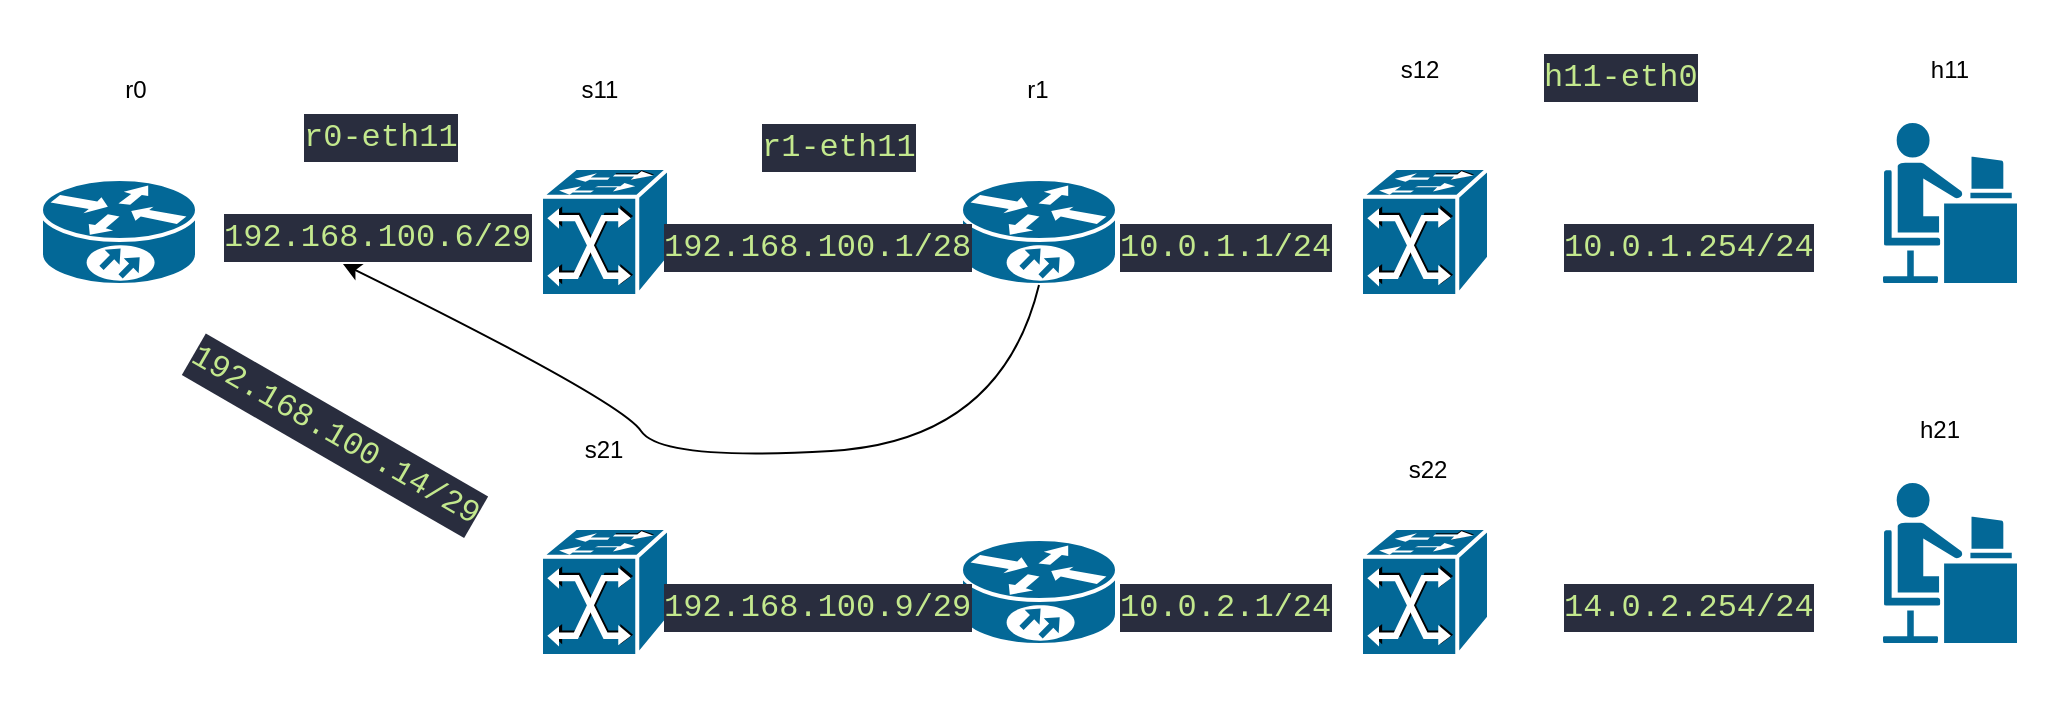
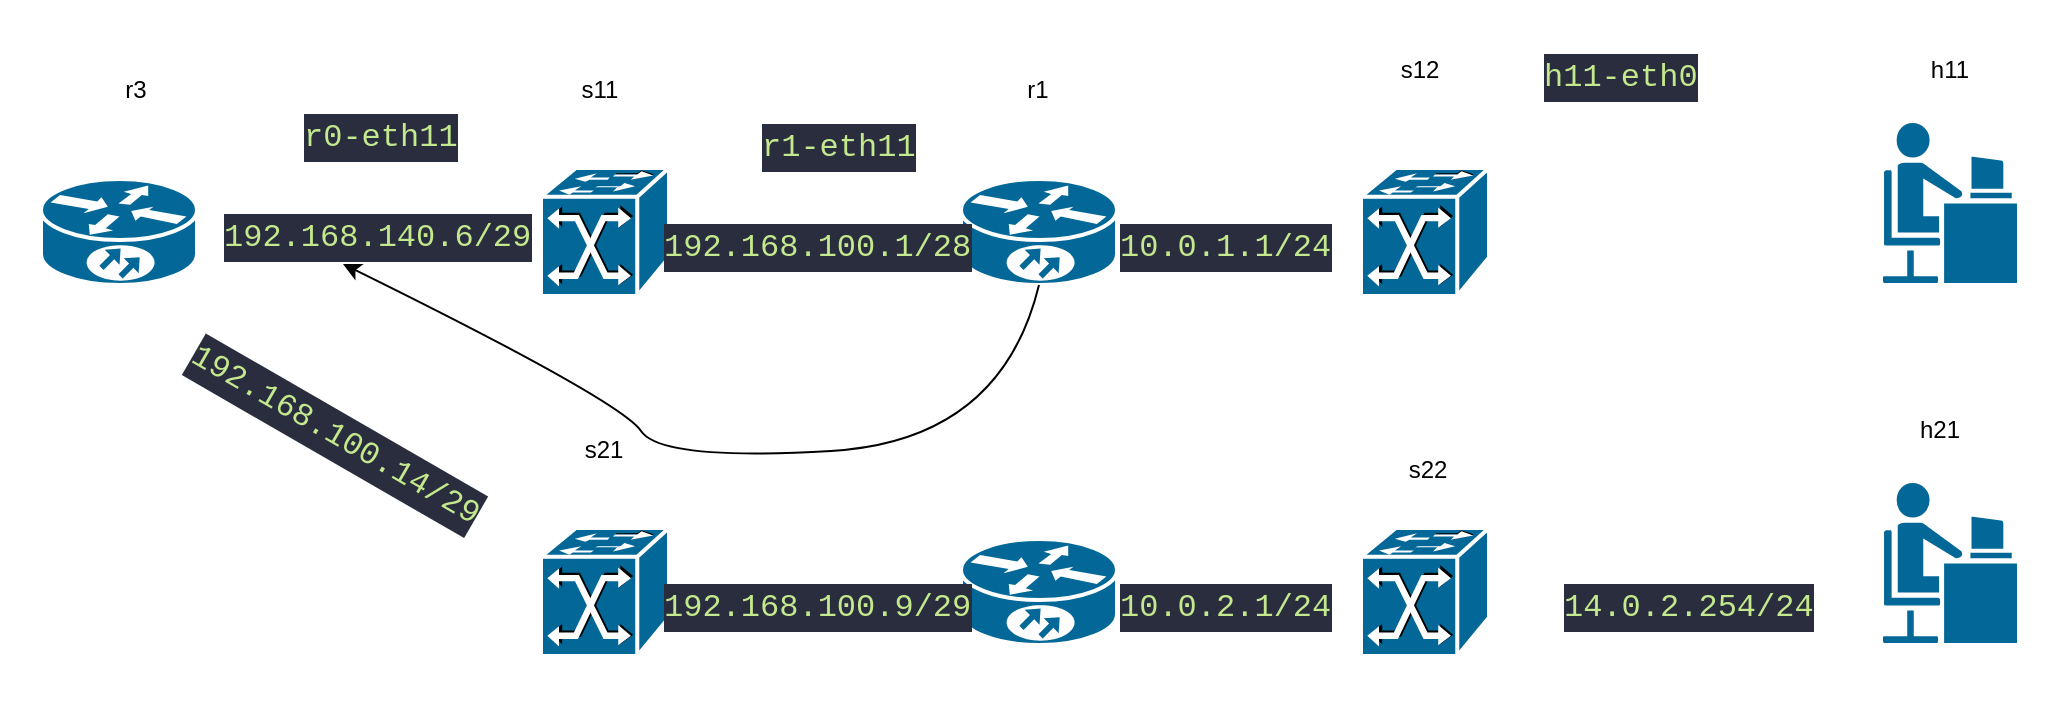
- <mxCell id="7" value="r0" style="text;html=1;align=center;verticalAlign=middle;whiteSpace=wrap;rounded=0;" vertex="1" parent="1"><mxGeometry x="38" y="30" width="60" height="30" as="geometry" /></mxCell>
+ <mxCell id="7" value="r3" style="text;html=1;align=center;verticalAlign=middle;whiteSpace=wrap;rounded=0;" vertex="1" parent="1"><mxGeometry x="38" y="30" width="60" height="30" as="geometry" /></mxCell>
- <mxCell id="12" value="&lt;div style=&quot;color: #babed8;background-color: #292d3e;font-family: 'FiraCode NERD FONT', Menlo, Monaco, 'Courier New', monospace;font-weight: normal;font-size: 16px;line-height: 24px;white-space: pre;&quot;&gt;&lt;div&gt;&lt;span style=&quot;color: #c3e88d;&quot;&gt;192.168.100.6/29&lt;/span&gt;&lt;/div&gt;&lt;/div&gt;" style="text;whiteSpace=wrap;html=1;" vertex="1" parent="1"><mxGeometry x="110" y="99.5" width="122" height="32" as="geometry" /></mxCell>
+ <mxCell id="12" value="&lt;div style=&quot;color: #babed8;background-color: #292d3e;font-family: 'FiraCode NERD FONT', Menlo, Monaco, 'Courier New', monospace;font-weight: normal;font-size: 16px;line-height: 24px;white-space: pre;&quot;&gt;&lt;div&gt;&lt;span style=&quot;color: #c3e88d;&quot;&gt;192.168.140.6/29&lt;/span&gt;&lt;/div&gt;&lt;/div&gt;" style="text;whiteSpace=wrap;html=1;" vertex="1" parent="1"><mxGeometry x="110" y="99.5" width="122" height="32" as="geometry" /></mxCell>
- <mxCell id="13" value="&lt;div style=&quot;color: #babed8;background-color: #292d3e;font-family: 'FiraCode NERD FONT', Menlo, Monaco, 'Courier New', monospace;font-weight: normal;font-size: 16px;line-height: 24px;white-space: pre;&quot;&gt;&lt;div&gt;&lt;span style=&quot;color: #c3e88d;&quot;&gt;10.0.1.254/24&lt;/span&gt;&lt;/div&gt;&lt;/div&gt;" style="text;whiteSpace=wrap;html=1;" vertex="1" parent="1"><mxGeometry x="780" y="105" width="160" height="50" as="geometry" /></mxCell>
